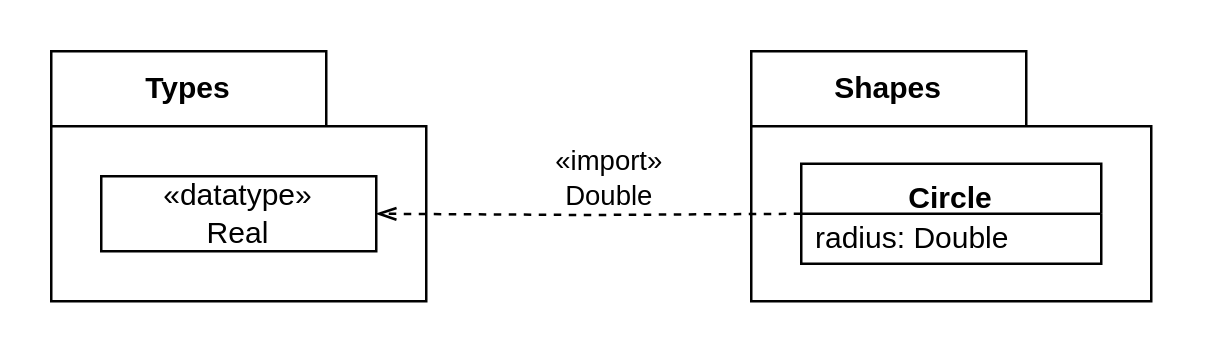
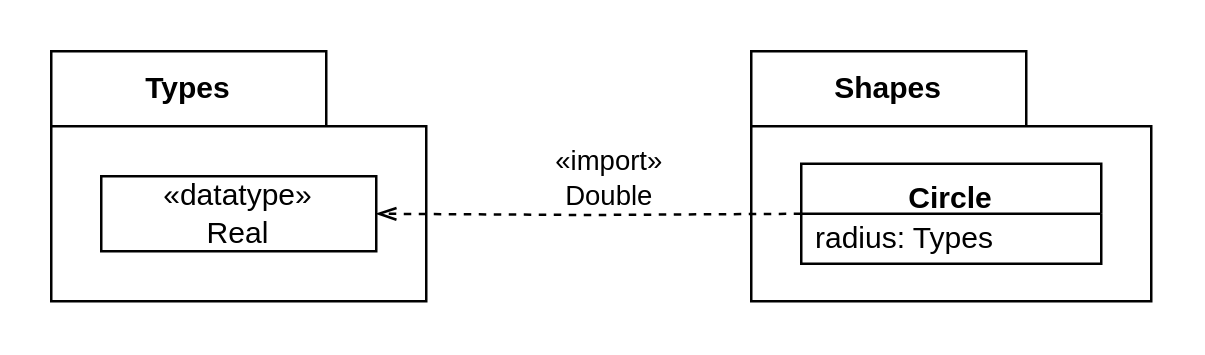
- <mxCell id="6" value="radius: Double" style="text;html=1;strokeColor=none;fillColor=none;align=left;verticalAlign=middle;spacingLeft=4;spacingRight=4;overflow=hidden;rotatable=0;points=[[0,0.5],[1,0.5]];portConstraint=eastwest;whiteSpace=wrap;" vertex="1" parent="5"><mxGeometry y="20" width="120" height="20" as="geometry" /></mxCell>
+ <mxCell id="6" value="radius: Types" style="text;html=1;strokeColor=none;fillColor=none;align=left;verticalAlign=middle;spacingLeft=4;spacingRight=4;overflow=hidden;rotatable=0;points=[[0,0.5],[1,0.5]];portConstraint=eastwest;whiteSpace=wrap;" vertex="1" parent="5"><mxGeometry y="20" width="120" height="20" as="geometry" /></mxCell>
